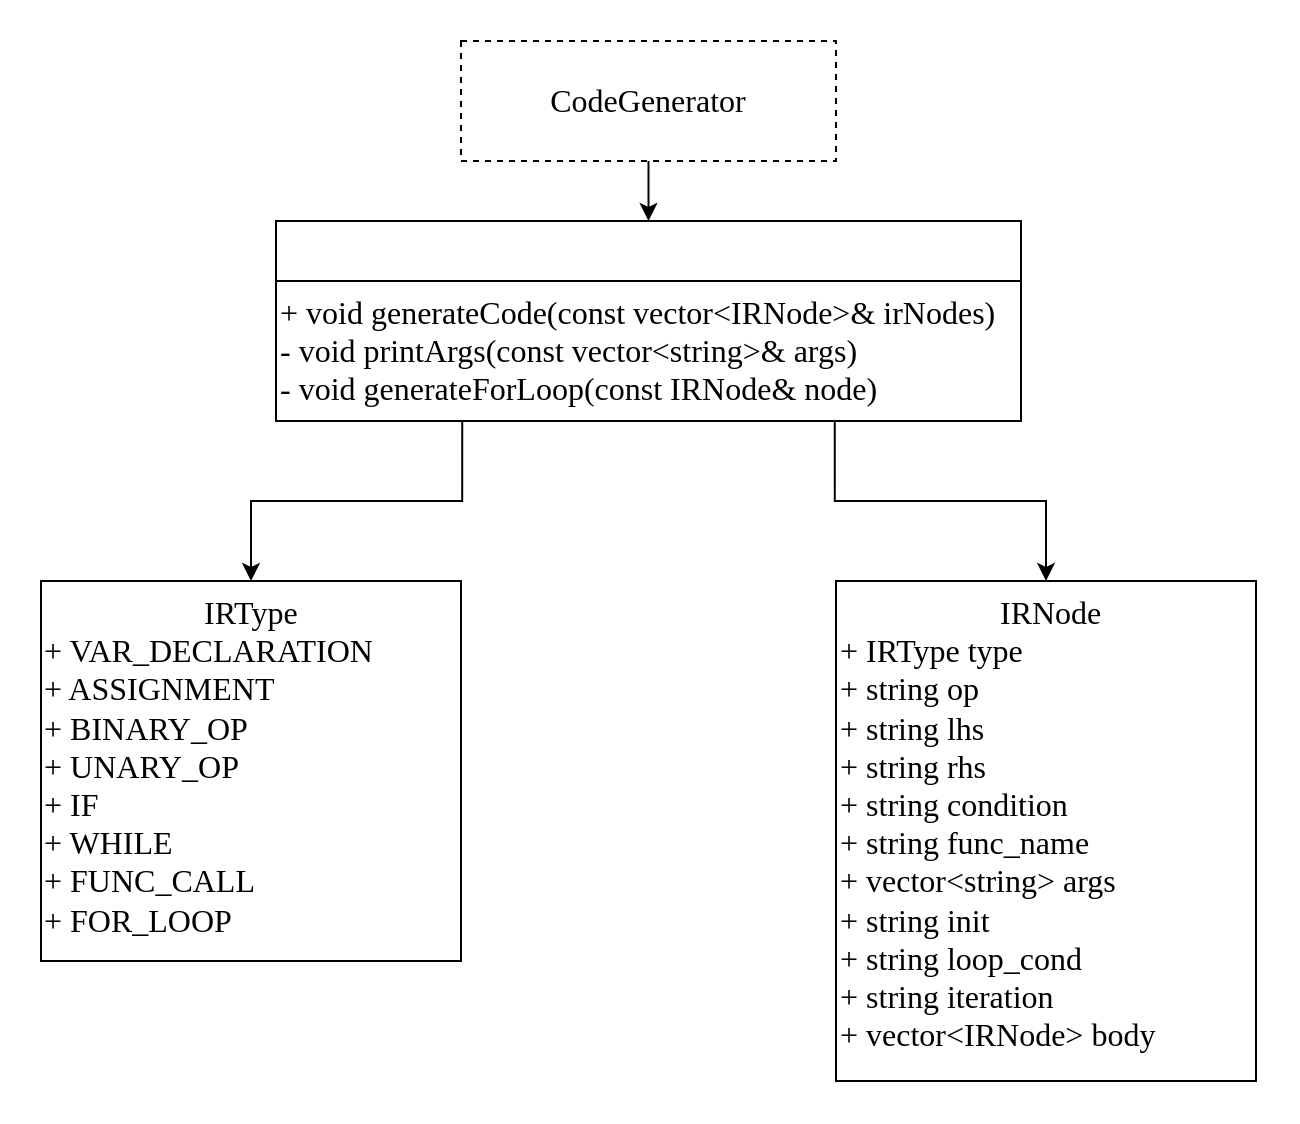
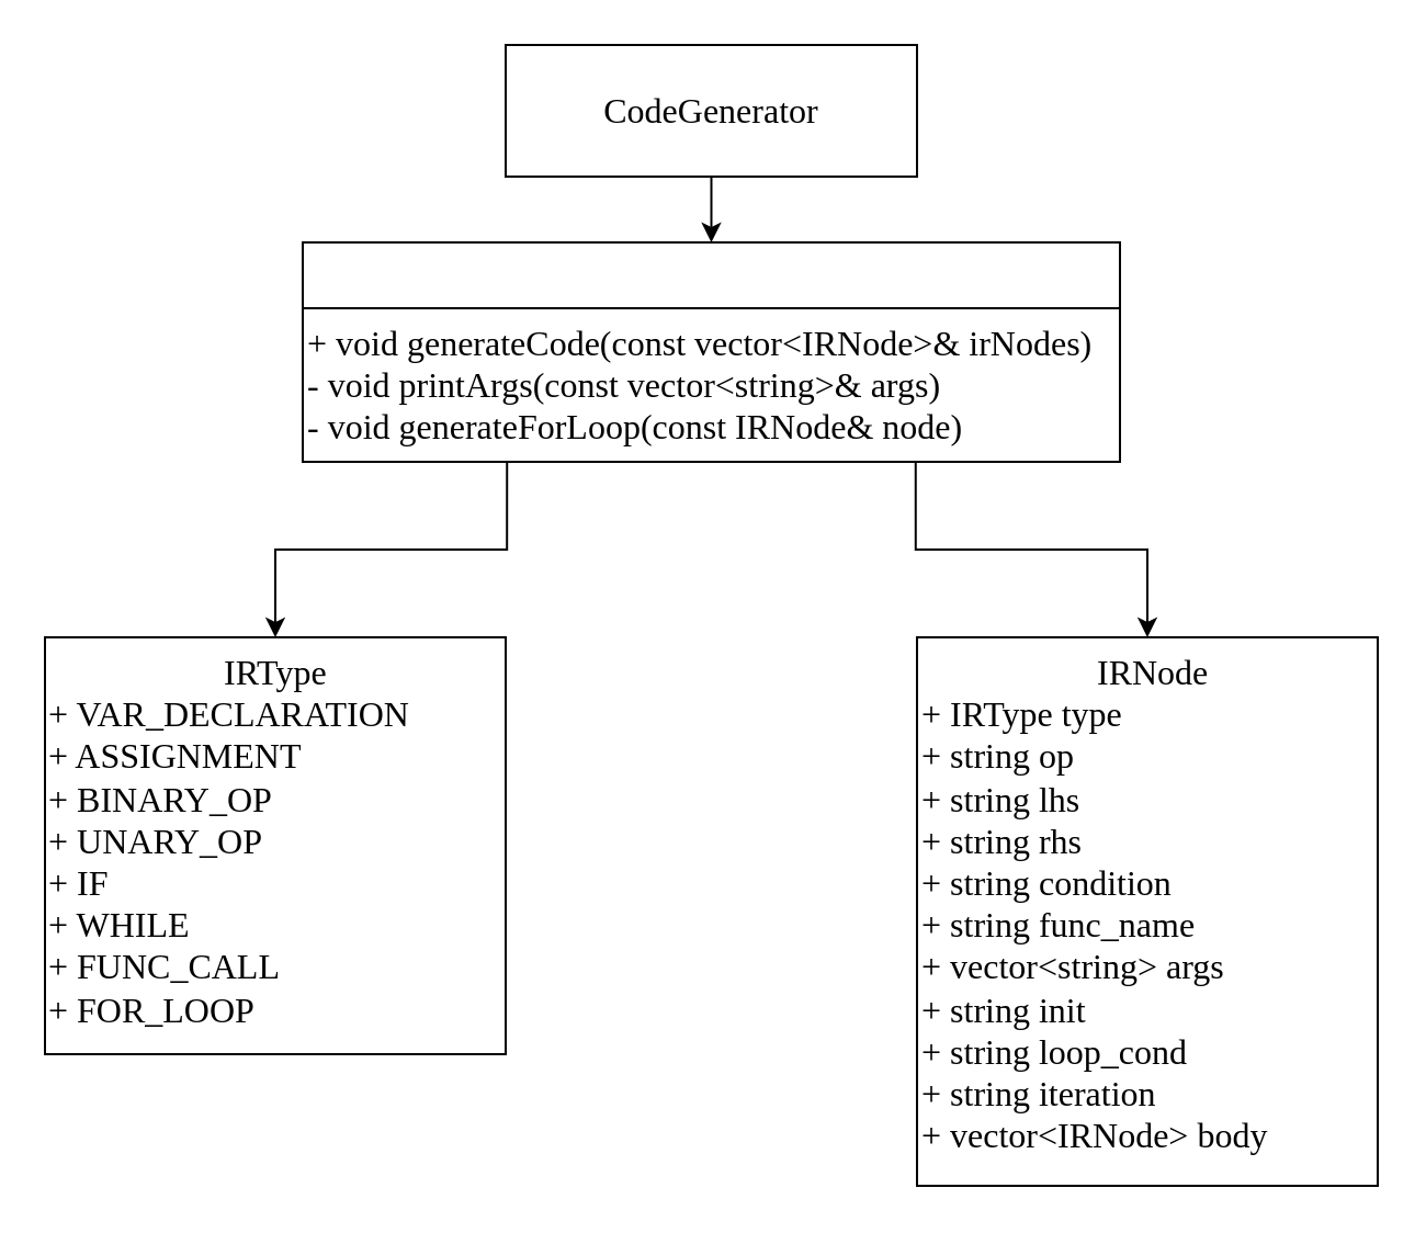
- <mxCell id="3" value="&lt;div&gt;CodeGenerator&lt;/div&gt;" style="rounded=0;whiteSpace=wrap;html=1;spacing=2;fontSize=16;fontFamily=Times New Roman;dashed=1;" vertex="1" parent="1"><mxGeometry x="230" y="20" width="187.5" height="60" as="geometry" /></mxCell>
+ <mxCell id="3" value="&lt;div&gt;CodeGenerator&lt;/div&gt;" style="rounded=0;whiteSpace=wrap;html=1;spacing=2;fontSize=16;fontFamily=Times New Roman;" vertex="1" parent="1"><mxGeometry x="230" y="20" width="187.5" height="60" as="geometry" /></mxCell>
